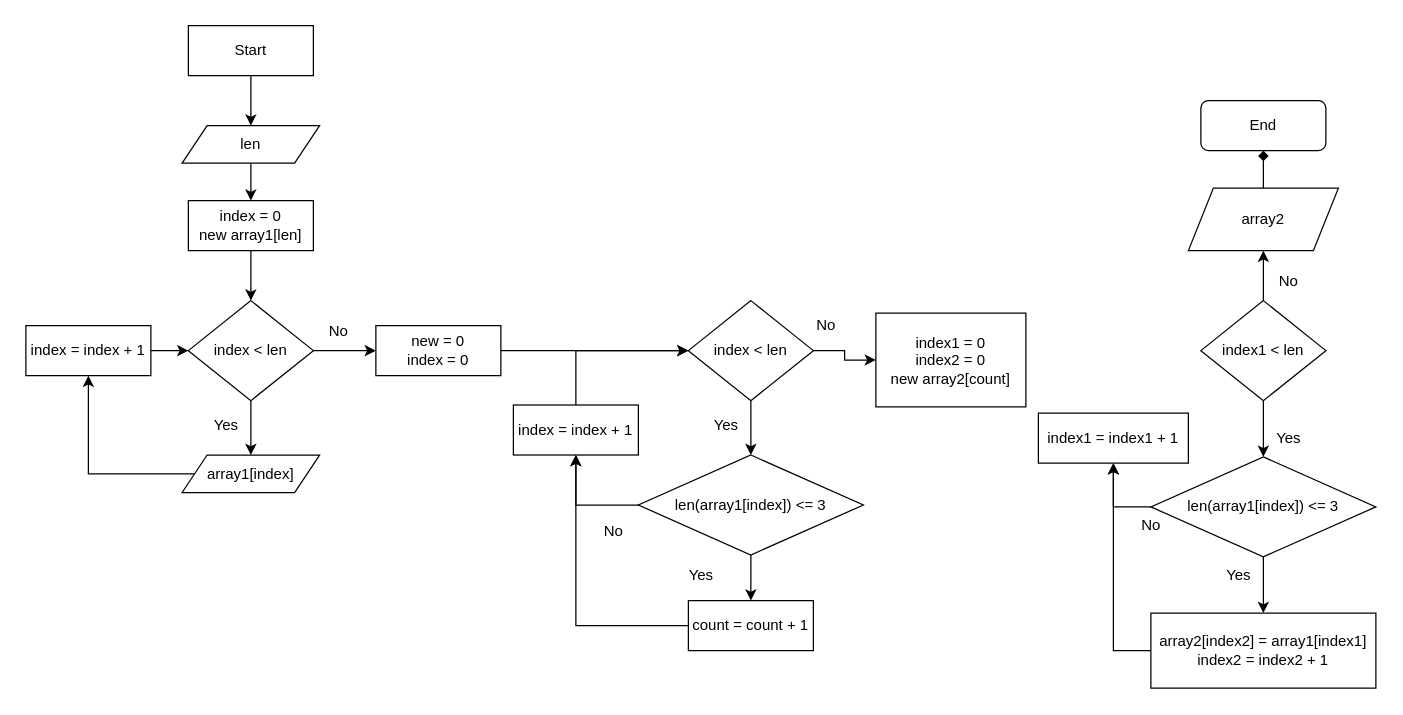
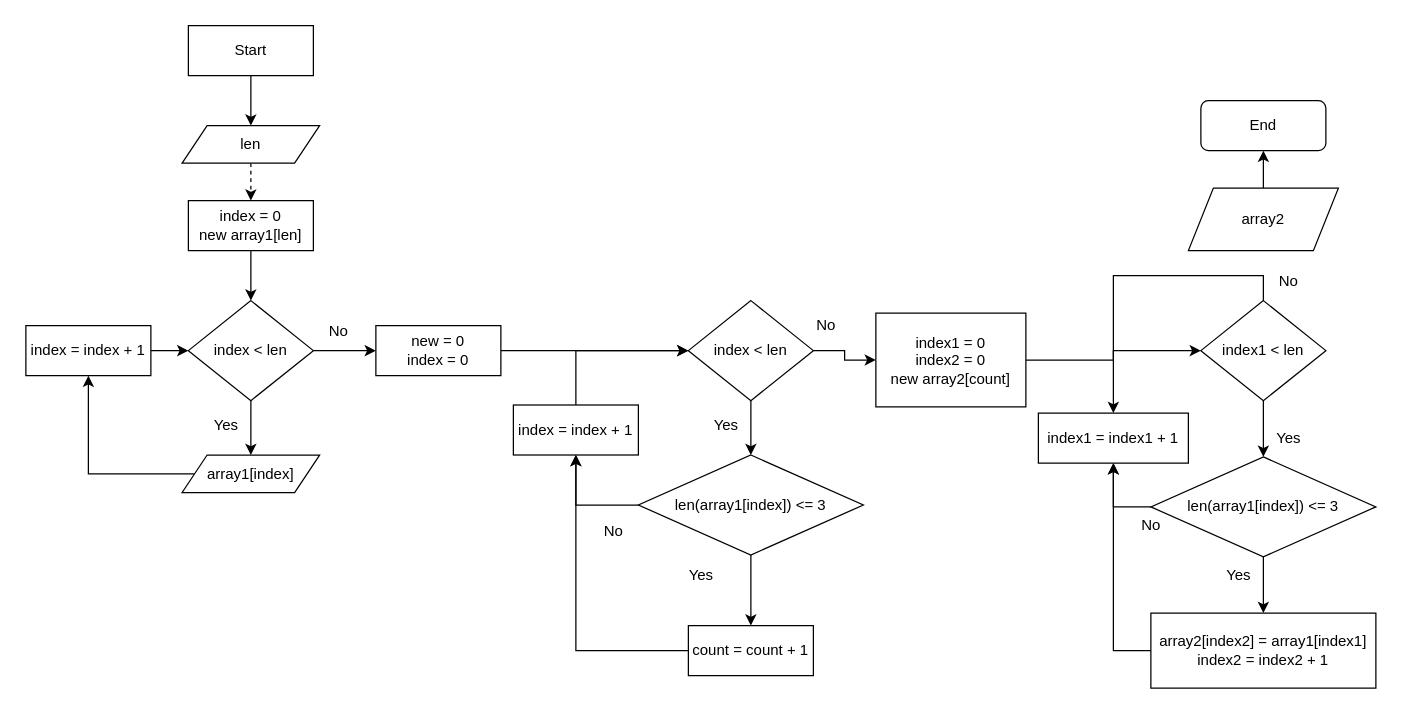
- <mxCell id="49" value="" style="edgeStyle=orthogonalEdgeStyle;rounded=0;orthogonalLoop=1;jettySize=auto;html=1;endArrow=diamond;" edge="1" parent="1" source="50" target="43"><mxGeometry relative="1" as="geometry" /></mxCell>
+ <mxCell id="49" value="" style="edgeStyle=orthogonalEdgeStyle;rounded=0;orthogonalLoop=1;jettySize=auto;html=1;" edge="1" parent="1" source="50" target="43"><mxGeometry relative="1" as="geometry" /></mxCell>
- <mxCell id="6" style="edgeStyle=orthogonalEdgeStyle;rounded=0;orthogonalLoop=1;jettySize=auto;html=1;exitX=0.5;exitY=1;exitDx=0;exitDy=0;entryX=0.5;entryY=0;entryDx=0;entryDy=0;" edge="1" parent="1" source="7" target="5"><mxGeometry relative="1" as="geometry" /></mxCell>
+ <mxCell id="6" style="edgeStyle=orthogonalEdgeStyle;rounded=0;orthogonalLoop=1;jettySize=auto;html=1;exitX=0.5;exitY=1;exitDx=0;exitDy=0;entryX=0.5;entryY=0;entryDx=0;entryDy=0;dashed=1;" edge="1" parent="1" source="7" target="5"><mxGeometry relative="1" as="geometry" /></mxCell>
- <mxCell id="33" style="edgeStyle=orthogonalEdgeStyle;rounded=0;orthogonalLoop=1;jettySize=auto;html=1;exitX=0.5;exitY=0;exitDx=0;exitDy=0;entryX=0.5;entryY=1;entryDx=0;entryDy=0;" edge="1" parent="1" source="34" target="50"><mxGeometry relative="1" as="geometry" /></mxCell>
+ <mxCell id="33" style="edgeStyle=orthogonalEdgeStyle;rounded=0;orthogonalLoop=1;jettySize=auto;html=1;exitX=0.5;exitY=0;exitDx=0;exitDy=0;" edge="1" parent="1" source="34" target="40"><mxGeometry relative="1" as="geometry" /></mxCell>
+ <mxCell id="30" value="" style="edgeStyle=orthogonalEdgeStyle;rounded=0;orthogonalLoop=1;jettySize=auto;html=1;exitX=1;exitY=0.5;exitDx=0;exitDy=0;" edge="1" parent="1" source="31" target="34"><mxGeometry relative="1" as="geometry"><mxPoint x="910" y="280" as="sourcePoint" /></mxGeometry></mxCell>
- <mxCell id="25" value="count = count + 1" style="rounded=0;whiteSpace=wrap;html=1;" vertex="1" parent="1"><mxGeometry x="550" y="480" width="100" height="40" as="geometry" /></mxCell>
+ <mxCell id="25" value="count = count + 1" style="rounded=0;whiteSpace=wrap;html=1;" vertex="1" parent="1"><mxGeometry x="550" y="500" width="100" height="40" as="geometry" /></mxCell>
